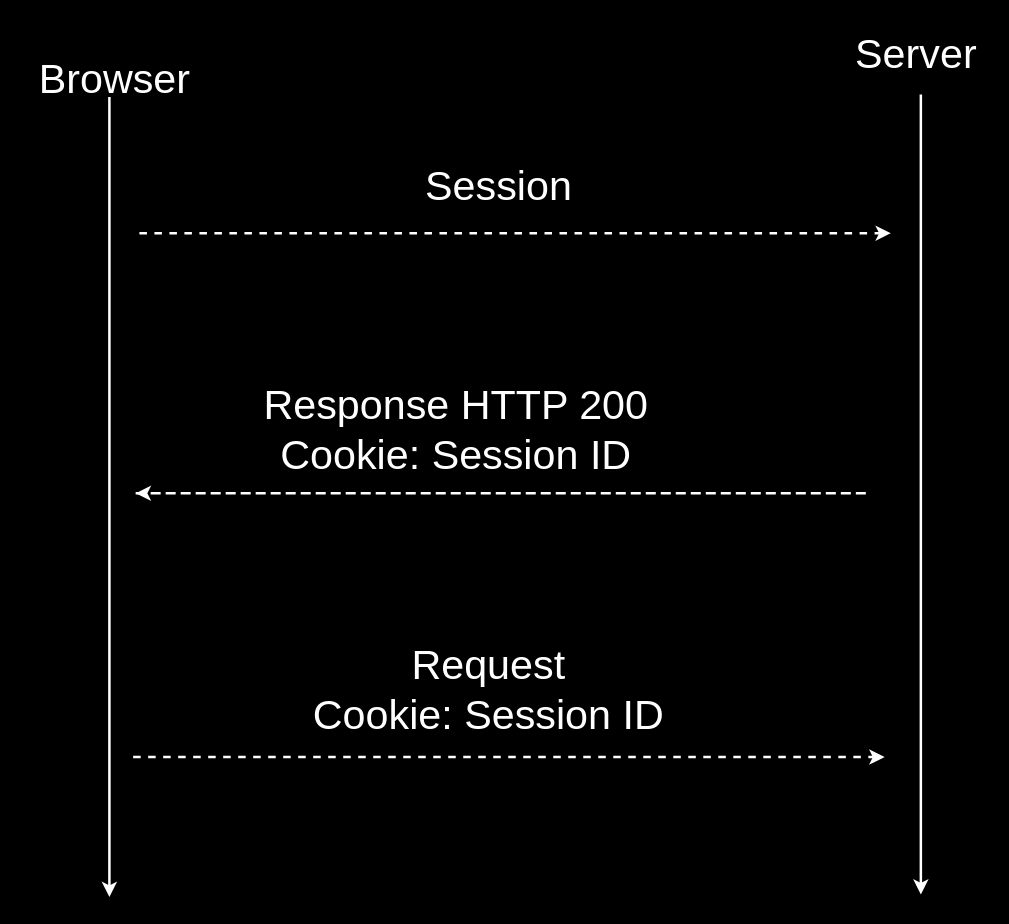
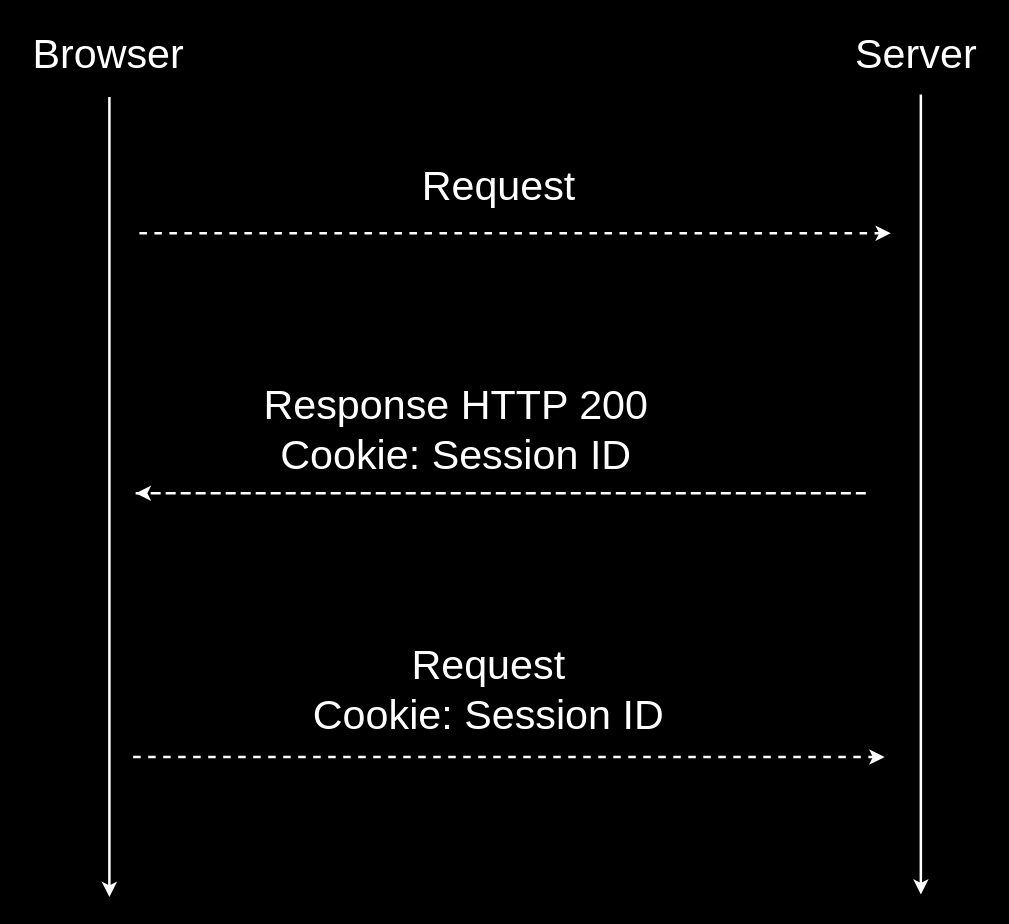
- <mxCell id="10" value="Browser" style="text;html=1;align=center;verticalAlign=middle;resizable=0;points=[];autosize=1;strokeColor=none;fillColor=none;fontSize=33;fontColor=#FFFFFF;" vertex="1" parent="1"><mxGeometry x="25" y="40" width="131" height="44" as="geometry" /></mxCell>
+ <mxCell id="10" value="Browser" style="text;html=1;align=center;verticalAlign=middle;resizable=0;points=[];autosize=1;strokeColor=none;fillColor=none;fontSize=33;fontColor=#FFFFFF;" vertex="1" parent="1"><mxGeometry x="20" y="20" width="131" height="44" as="geometry" /></mxCell>
- <mxCell id="7" value="&lt;font color=&quot;#ffffff&quot;&gt;&lt;font style=&quot;font-size: 33px&quot;&gt;Session&lt;/font&gt;&lt;span style=&quot;font-size: 13px&quot;&gt;&amp;nbsp;&lt;/span&gt;&lt;/font&gt;" style="text;html=1;align=center;verticalAlign=middle;resizable=0;points=[];autosize=1;strokeColor=none;fillColor=none;" vertex="1" parent="1"><mxGeometry x="331" y="135" width="137" height="25" as="geometry" /></mxCell>
+ <mxCell id="7" value="&lt;font color=&quot;#ffffff&quot;&gt;&lt;font style=&quot;font-size: 33px&quot;&gt;Request&lt;/font&gt;&lt;span style=&quot;font-size: 13px&quot;&gt;&amp;nbsp;&lt;/span&gt;&lt;/font&gt;" style="text;html=1;align=center;verticalAlign=middle;resizable=0;points=[];autosize=1;strokeColor=none;fillColor=none;" vertex="1" parent="1"><mxGeometry x="331" y="135" width="137" height="25" as="geometry" /></mxCell>
